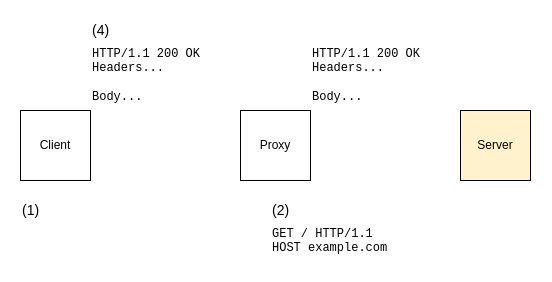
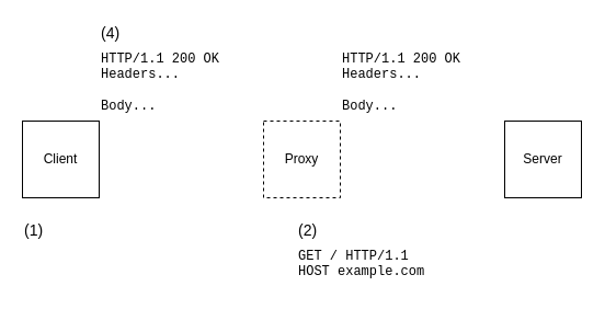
- <mxCell id="2" value="Proxy" style="rounded=0;whiteSpace=wrap;html=1;" vertex="1" parent="1"><mxGeometry x="240" y="110" width="70" height="70" as="geometry" /></mxCell>
+ <mxCell id="2" value="Proxy" style="rounded=0;whiteSpace=wrap;html=1;dashed=1;" vertex="1" parent="1"><mxGeometry x="240" y="110" width="70" height="70" as="geometry" /></mxCell>
- <mxCell id="3" value="Server" style="rounded=0;whiteSpace=wrap;html=1;fillColor=#fff2cc;" vertex="1" parent="1"><mxGeometry x="460" y="110" width="70" height="70" as="geometry" /></mxCell>
+ <mxCell id="3" value="Server" style="rounded=0;whiteSpace=wrap;html=1;" vertex="1" parent="1"><mxGeometry x="460" y="110" width="70" height="70" as="geometry" /></mxCell>
